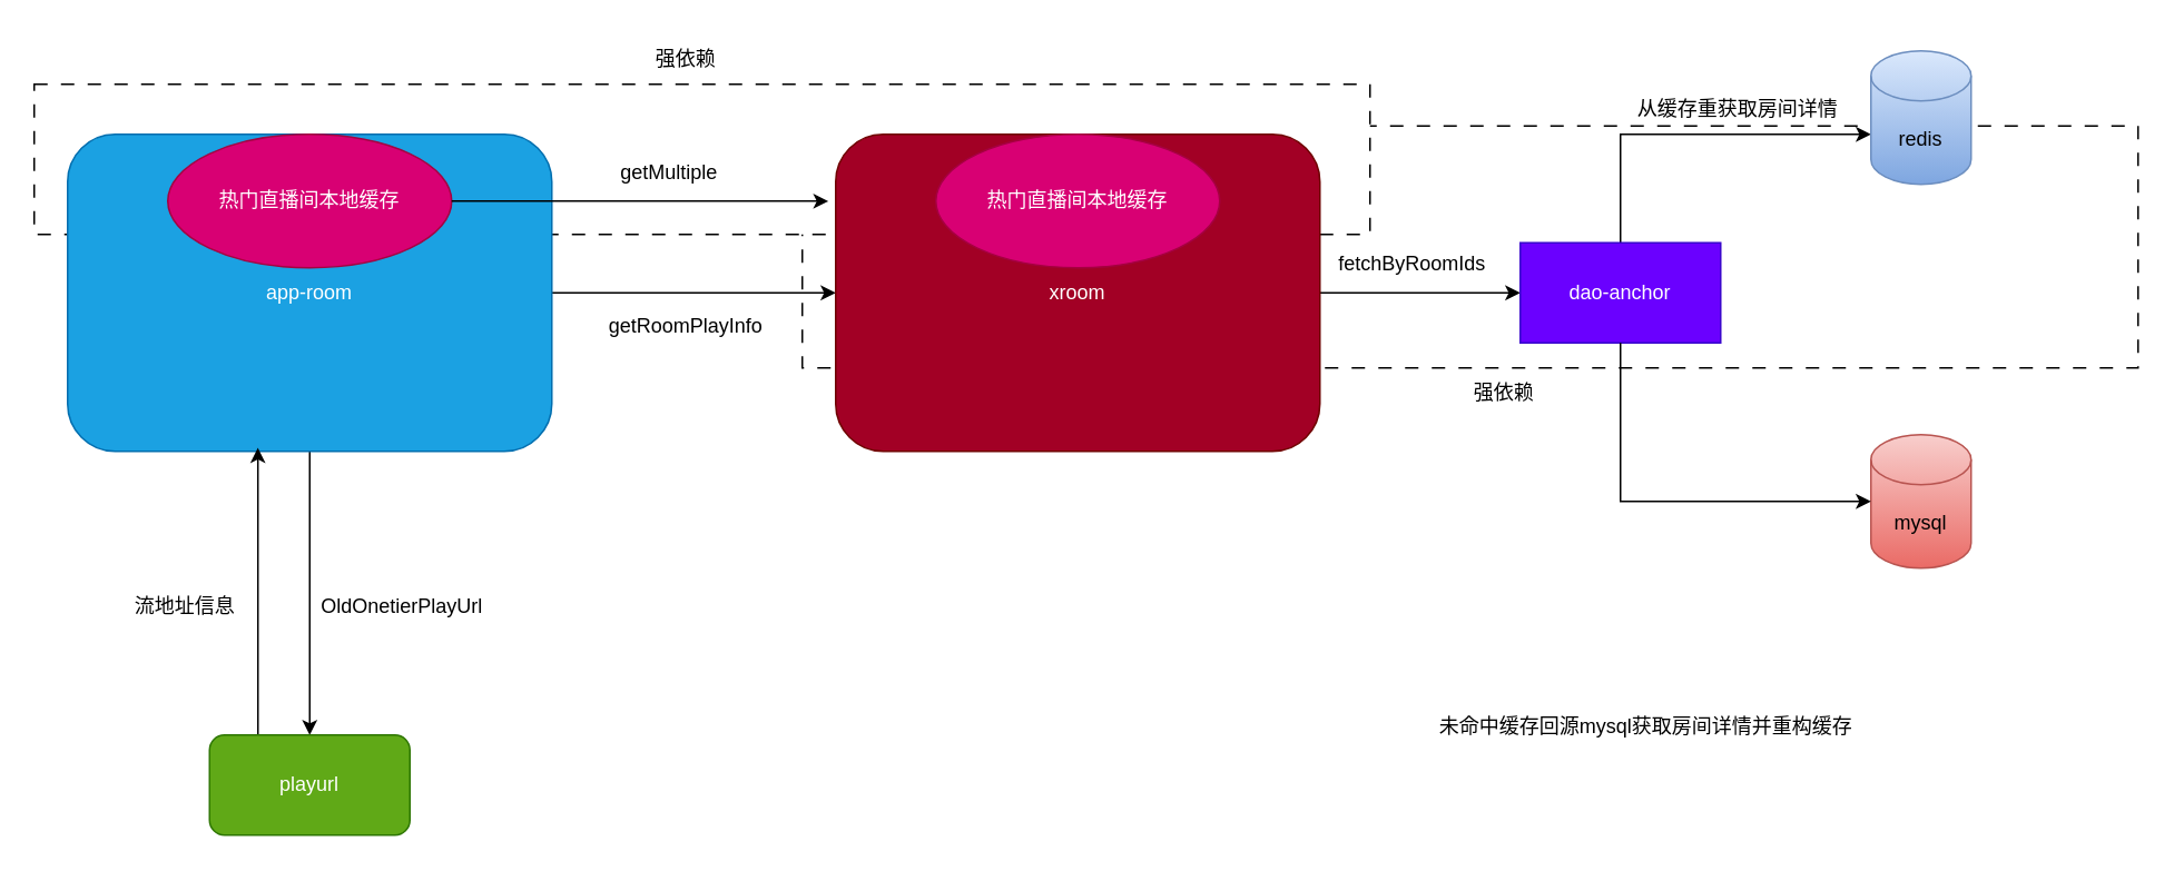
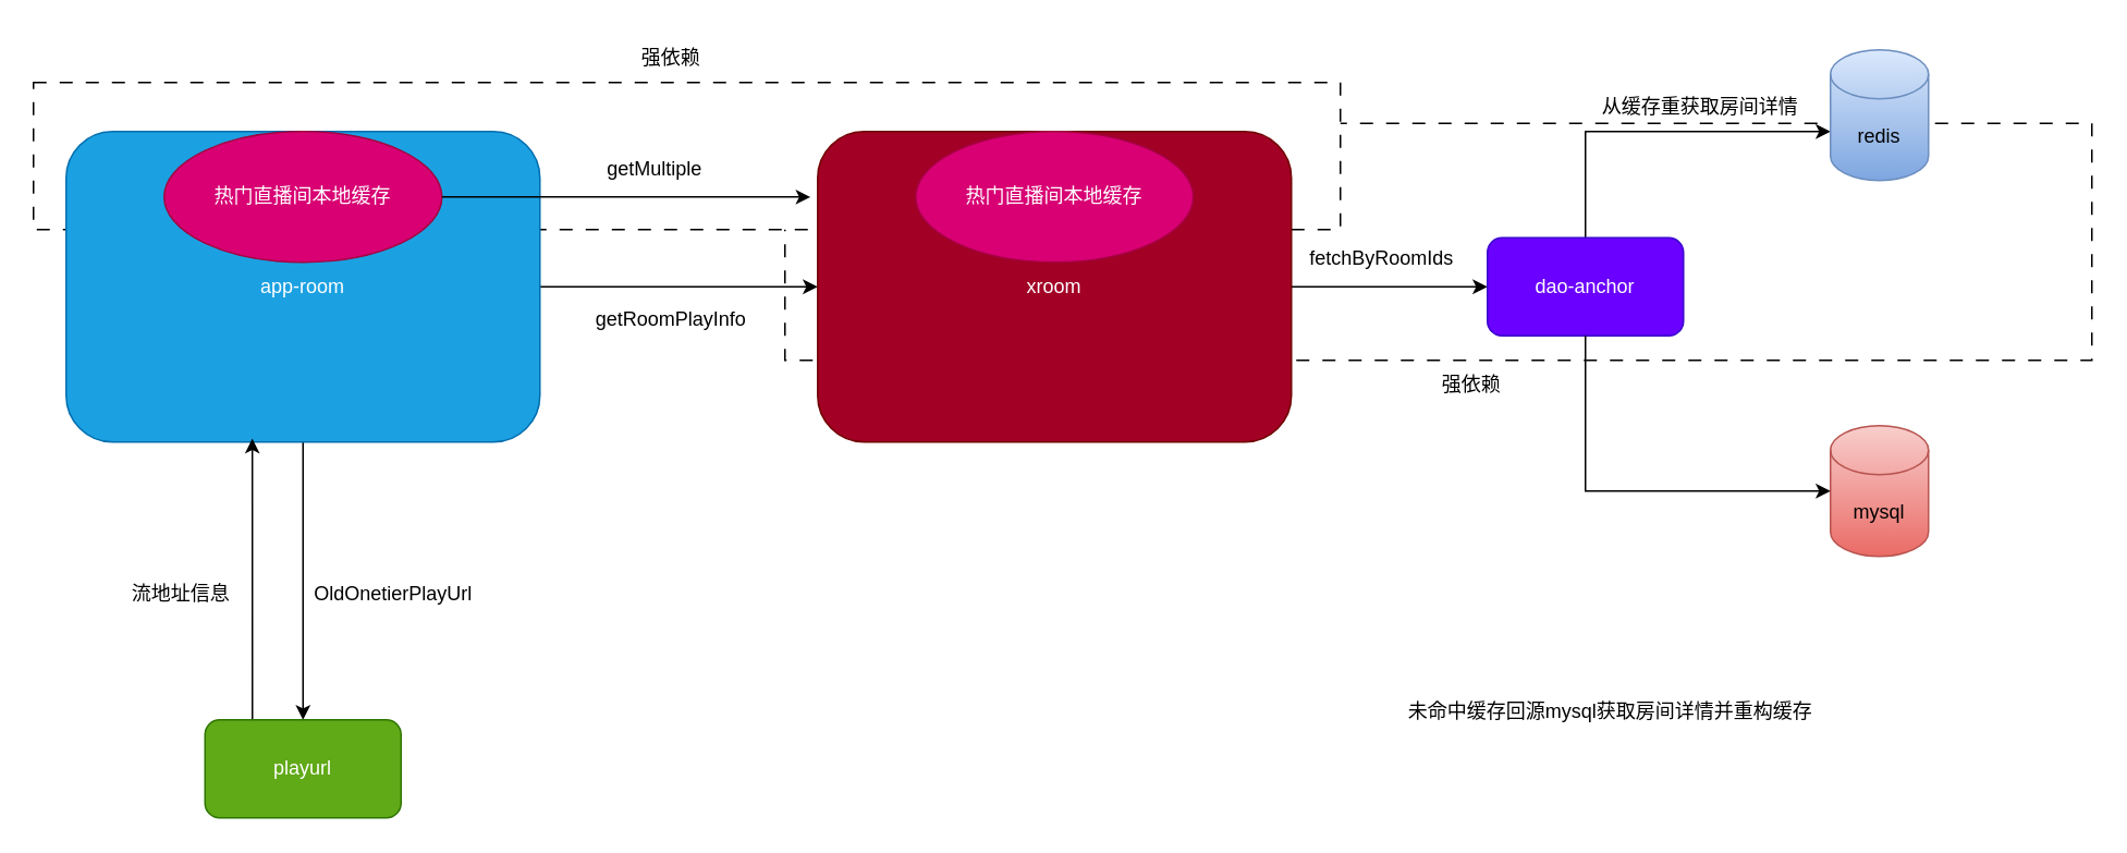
- <mxCell id="17" value="dao-anchor" style="whiteSpace=wrap;html=1;fillColor=#6a00ff;fontColor=#ffffff;strokeColor=#3700CC;rounded=0;" vertex="1" parent="1"><mxGeometry x="910" y="145" width="120" height="60" as="geometry" /></mxCell>
+ <mxCell id="17" value="dao-anchor" style="rounded=1;whiteSpace=wrap;html=1;fillColor=#6a00ff;fontColor=#ffffff;strokeColor=#3700CC;" vertex="1" parent="1"><mxGeometry x="910" y="145" width="120" height="60" as="geometry" /></mxCell>
